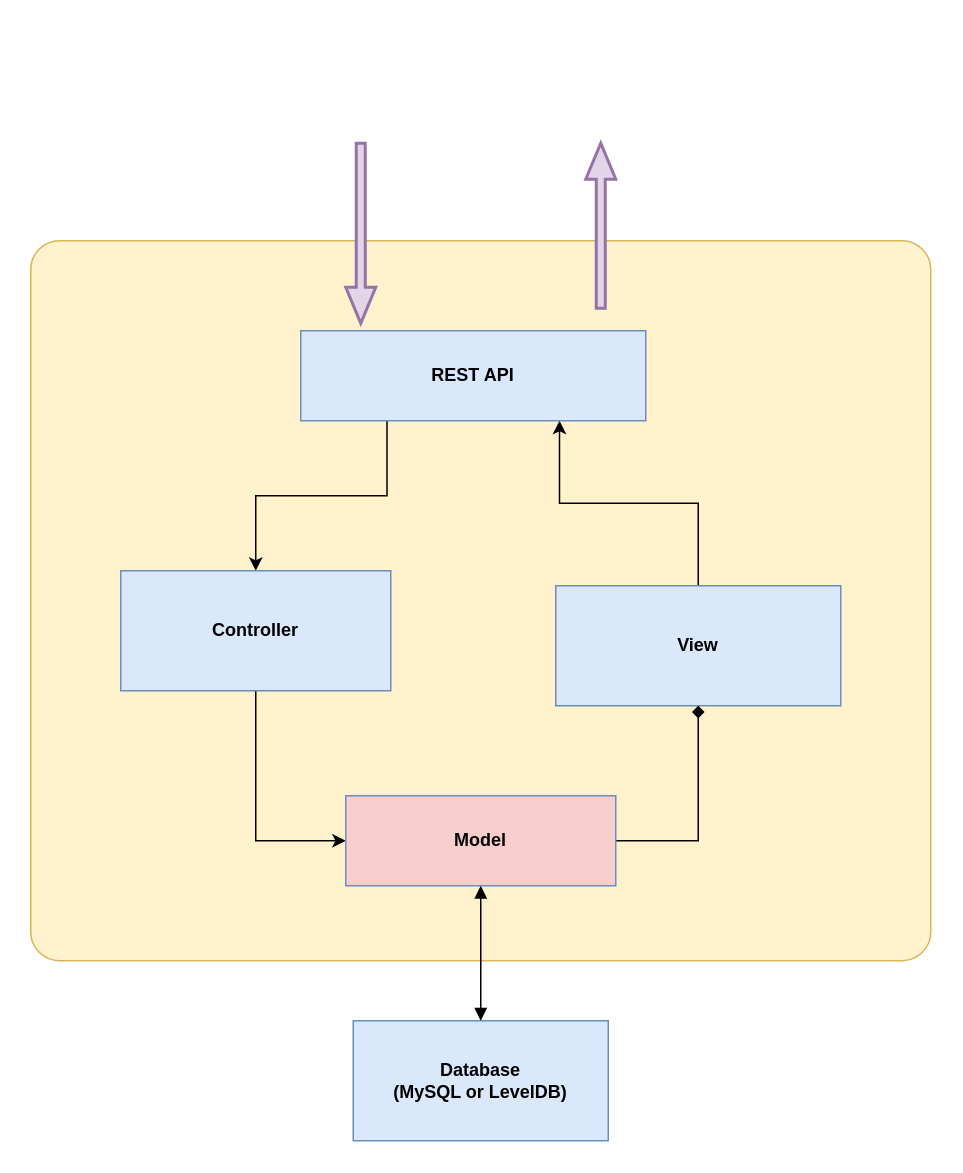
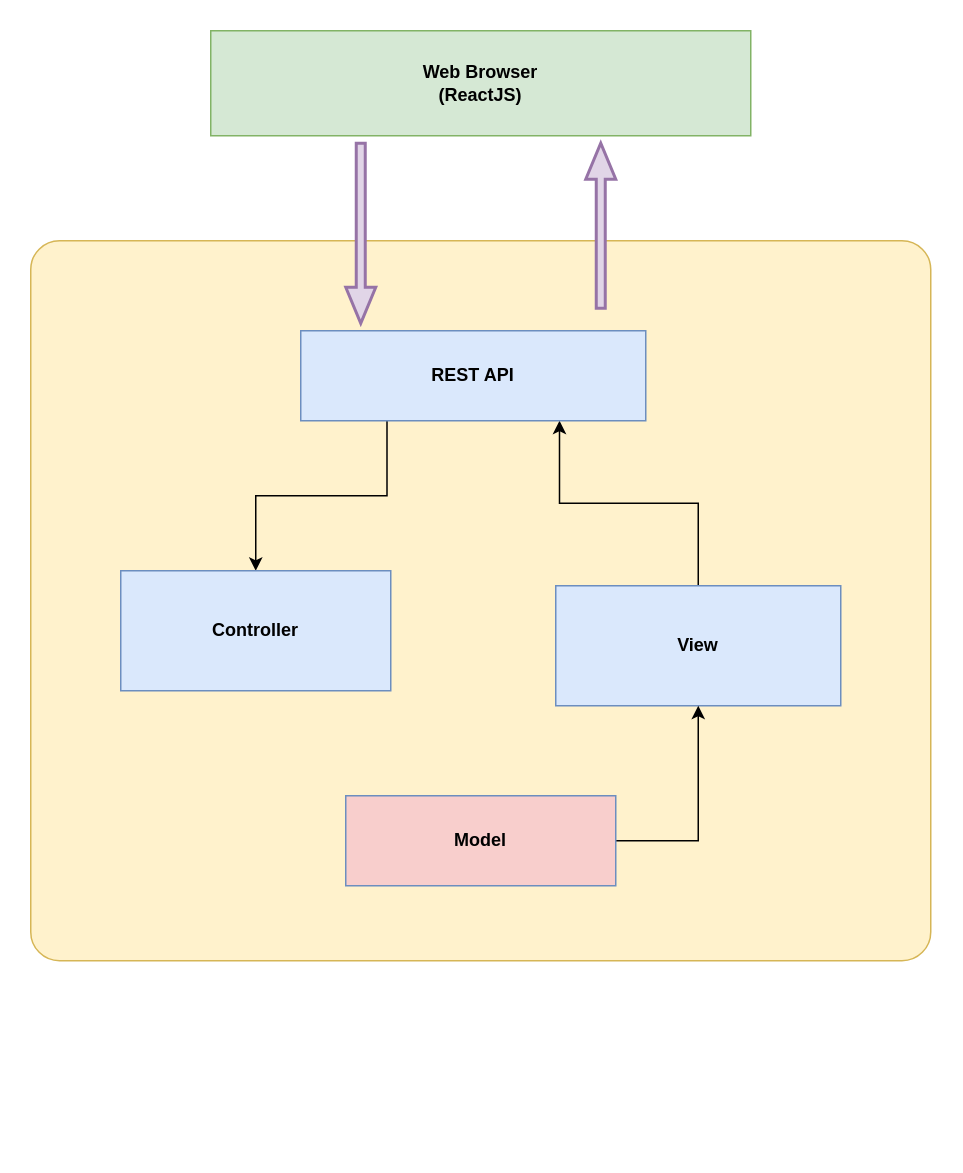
+ <mxCell id="3" value="Web Browser&lt;br&gt;(ReactJS)" style="rounded=0;whiteSpace=wrap;html=1;fillColor=#d5e8d4;strokeColor=#82b366;fontStyle=1;spacing=2;" vertex="1" parent="1"><mxGeometry x="140" y="20" width="360" height="70" as="geometry" /></mxCell>
- <mxCell id="11" style="edgeStyle=orthogonalEdgeStyle;rounded=0;orthogonalLoop=1;jettySize=auto;html=1;entryX=0.5;entryY=1;entryDx=0;entryDy=0;exitX=1;exitY=0.5;exitDx=0;exitDy=0;endArrow=diamond;" edge="1" parent="1" source="12" target="10"><mxGeometry relative="1" as="geometry" /></mxCell>
+ <mxCell id="11" style="edgeStyle=orthogonalEdgeStyle;rounded=0;orthogonalLoop=1;jettySize=auto;html=1;entryX=0.5;entryY=1;entryDx=0;entryDy=0;exitX=1;exitY=0.5;exitDx=0;exitDy=0;" edge="1" parent="1" source="12" target="10"><mxGeometry relative="1" as="geometry" /></mxCell>
- <mxCell id="6" style="edgeStyle=orthogonalEdgeStyle;rounded=0;orthogonalLoop=1;jettySize=auto;html=1;exitX=0.5;exitY=1;exitDx=0;exitDy=0;entryX=0;entryY=0.5;entryDx=0;entryDy=0;" edge="1" parent="1" source="8" target="12"><mxGeometry relative="1" as="geometry" /></mxCell>
- <mxCell id="15" value="" style="endArrow=block;startArrow=block;endFill=1;startFill=1;html=1;exitX=0.5;exitY=1;exitDx=0;exitDy=0;entryX=0.5;entryY=0;entryDx=0;entryDy=0;" edge="1" parent="1" source="12" target="14"><mxGeometry width="160" relative="1" as="geometry"><mxPoint x="240" y="639.5" as="sourcePoint" /><mxPoint x="400" y="639.5" as="targetPoint" /></mxGeometry></mxCell>
- <mxCell id="14" value="Database&lt;br&gt;(MySQL or LevelDB)" style="rounded=0;whiteSpace=wrap;html=1;fillColor=#dae8fc;fontStyle=1;strokeColor=#6c8ebf;" vertex="1" parent="1"><mxGeometry x="235" y="680" width="170" height="80" as="geometry" /></mxCell>
